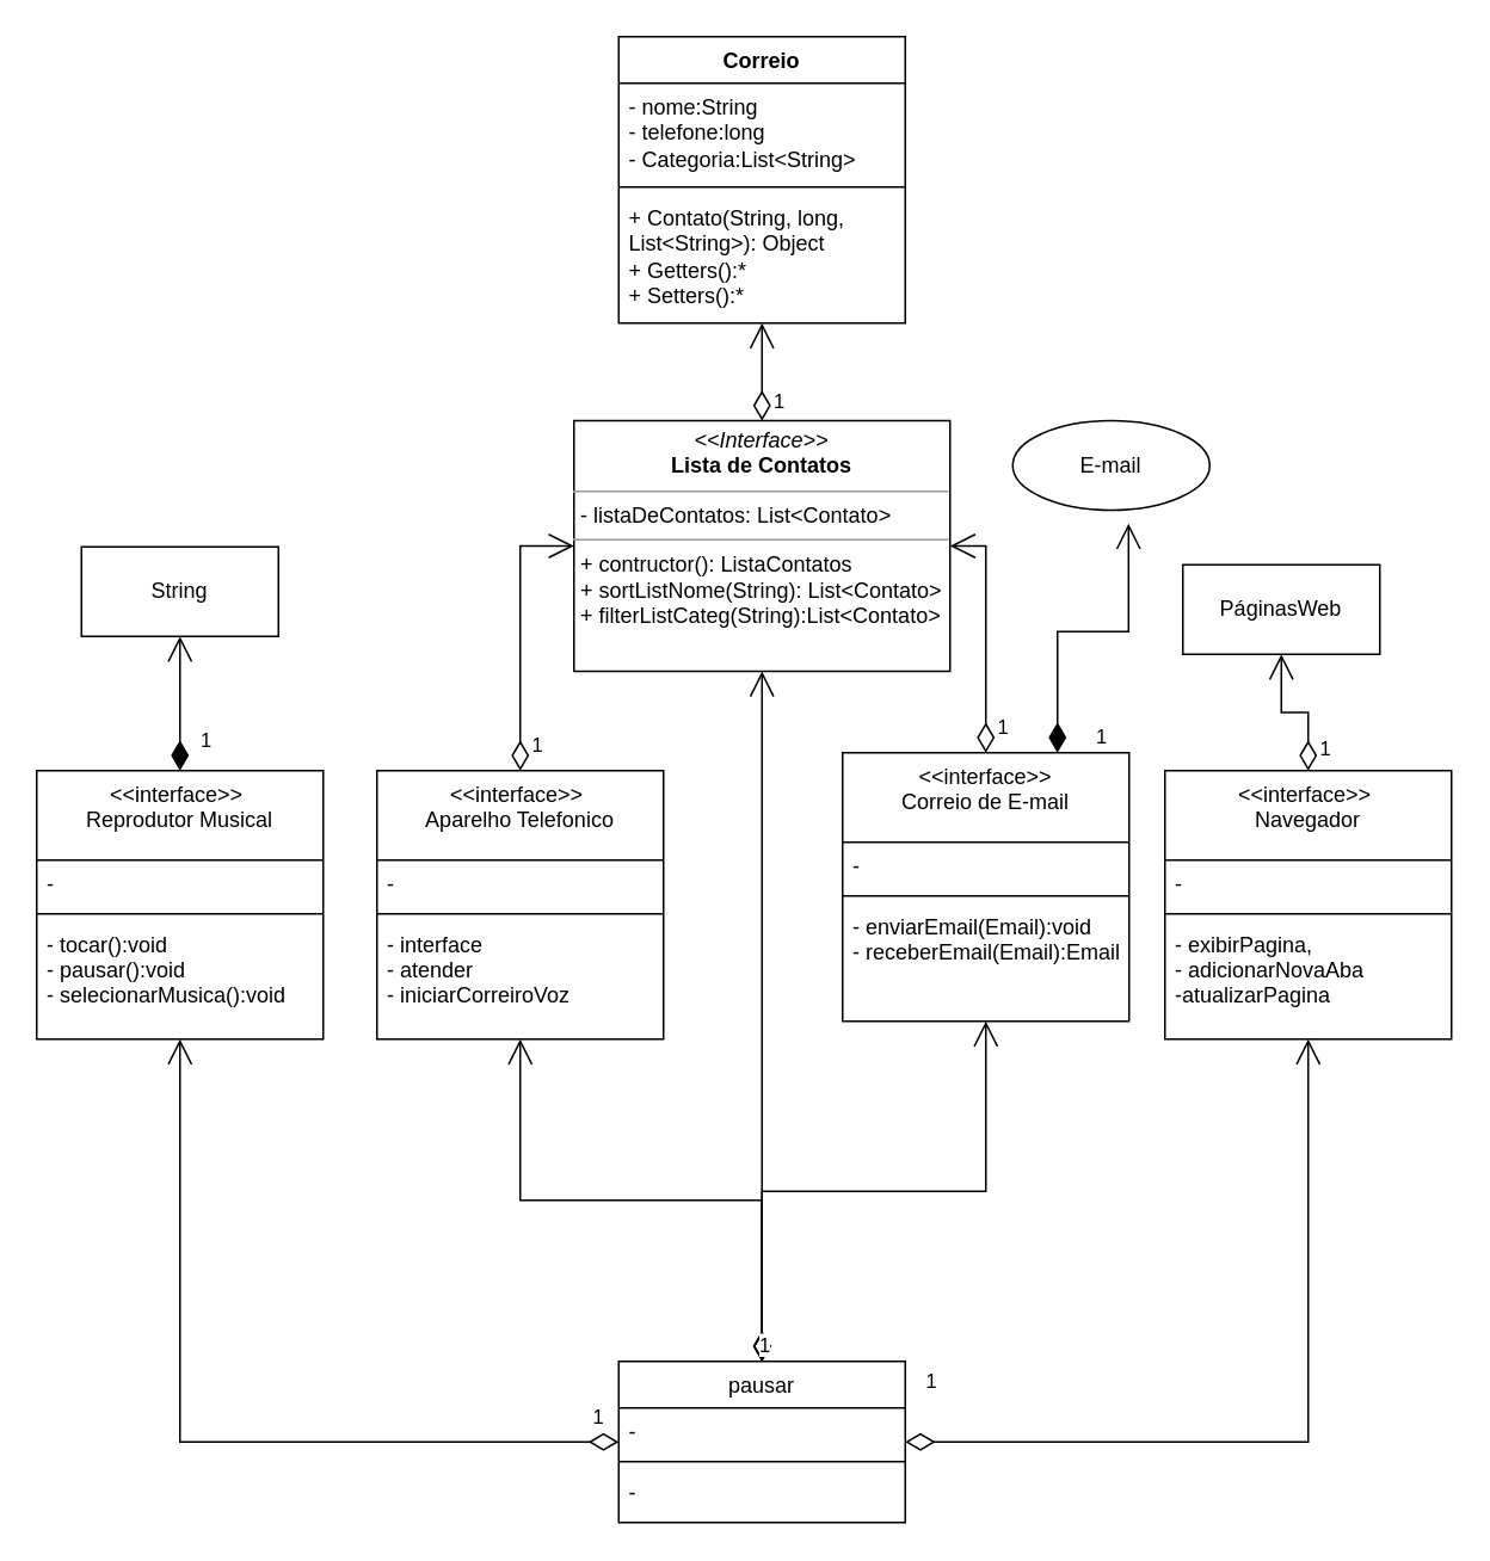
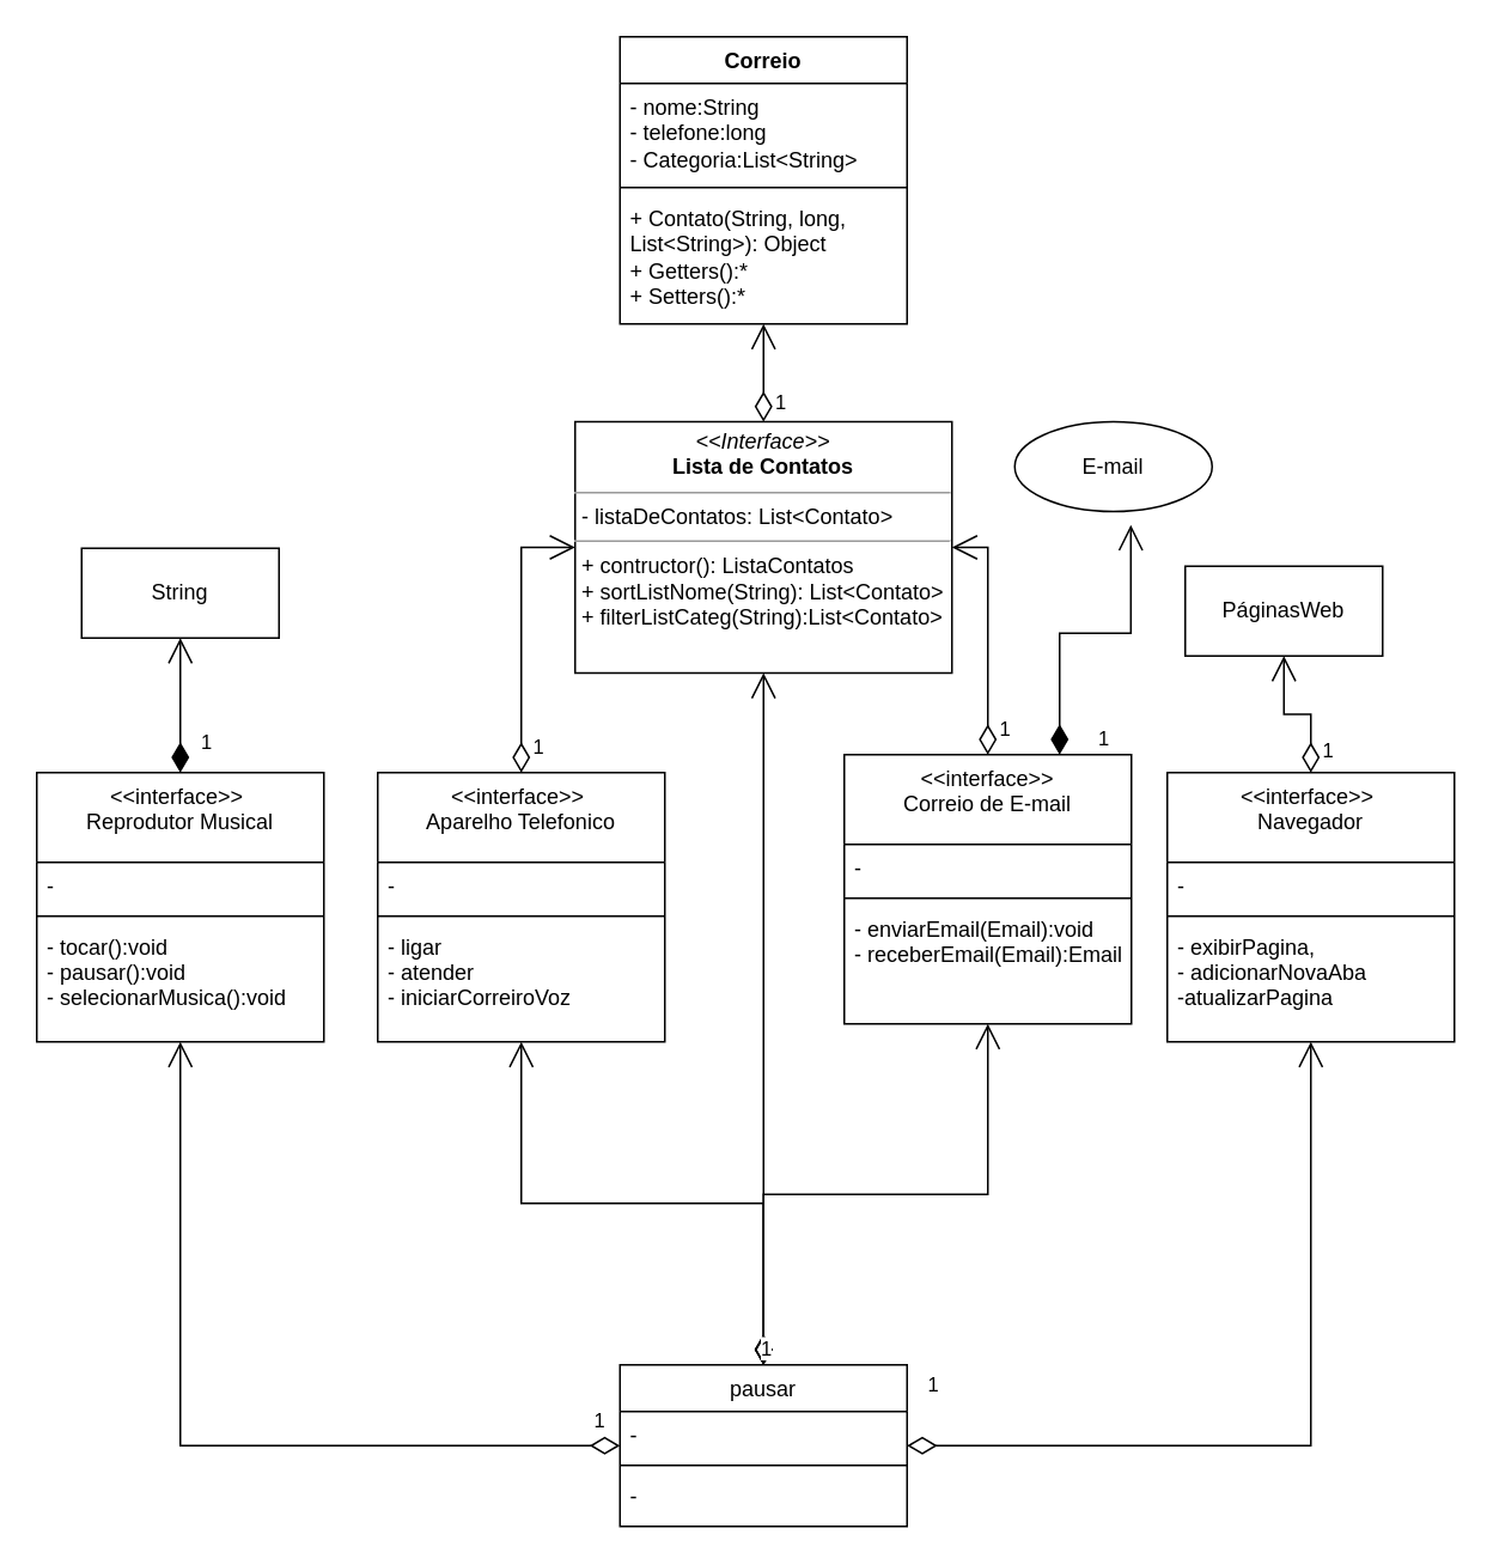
- <mxCell id="13" value="- interface&#10;- atender&#10;- iniciarCorreiroVoz&#10;&#10;" style="text;align=left;verticalAlign=top;spacingLeft=4;spacingRight=4;overflow=hidden;rotatable=0;points=[[0,0.5],[1,0.5]];portConstraint=eastwest;" vertex="1" parent="10"><mxGeometry y="84" width="160" height="56" as="geometry" /></mxCell>
+ <mxCell id="13" value="- ligar&#10;- atender&#10;- iniciarCorreiroVoz&#10;&#10;" style="text;align=left;verticalAlign=top;spacingLeft=4;spacingRight=4;overflow=hidden;rotatable=0;points=[[0,0.5],[1,0.5]];portConstraint=eastwest;" vertex="1" parent="10"><mxGeometry y="84" width="160" height="56" as="geometry" /></mxCell>
